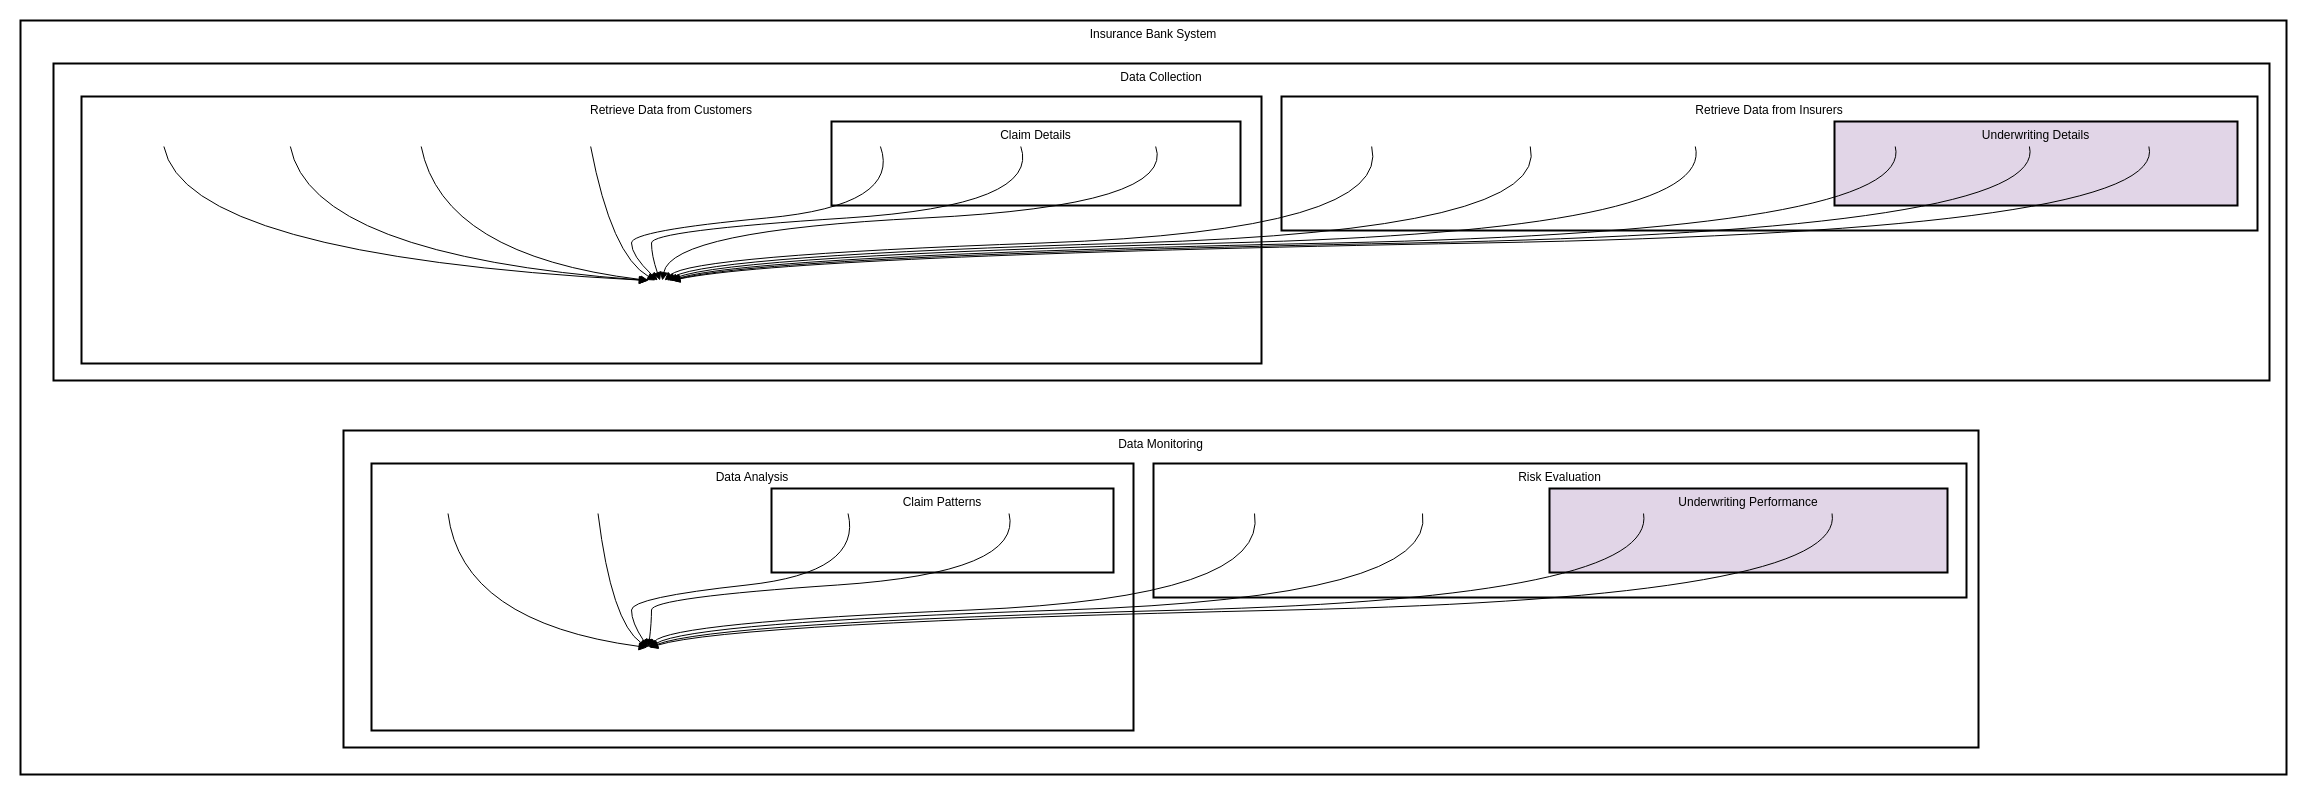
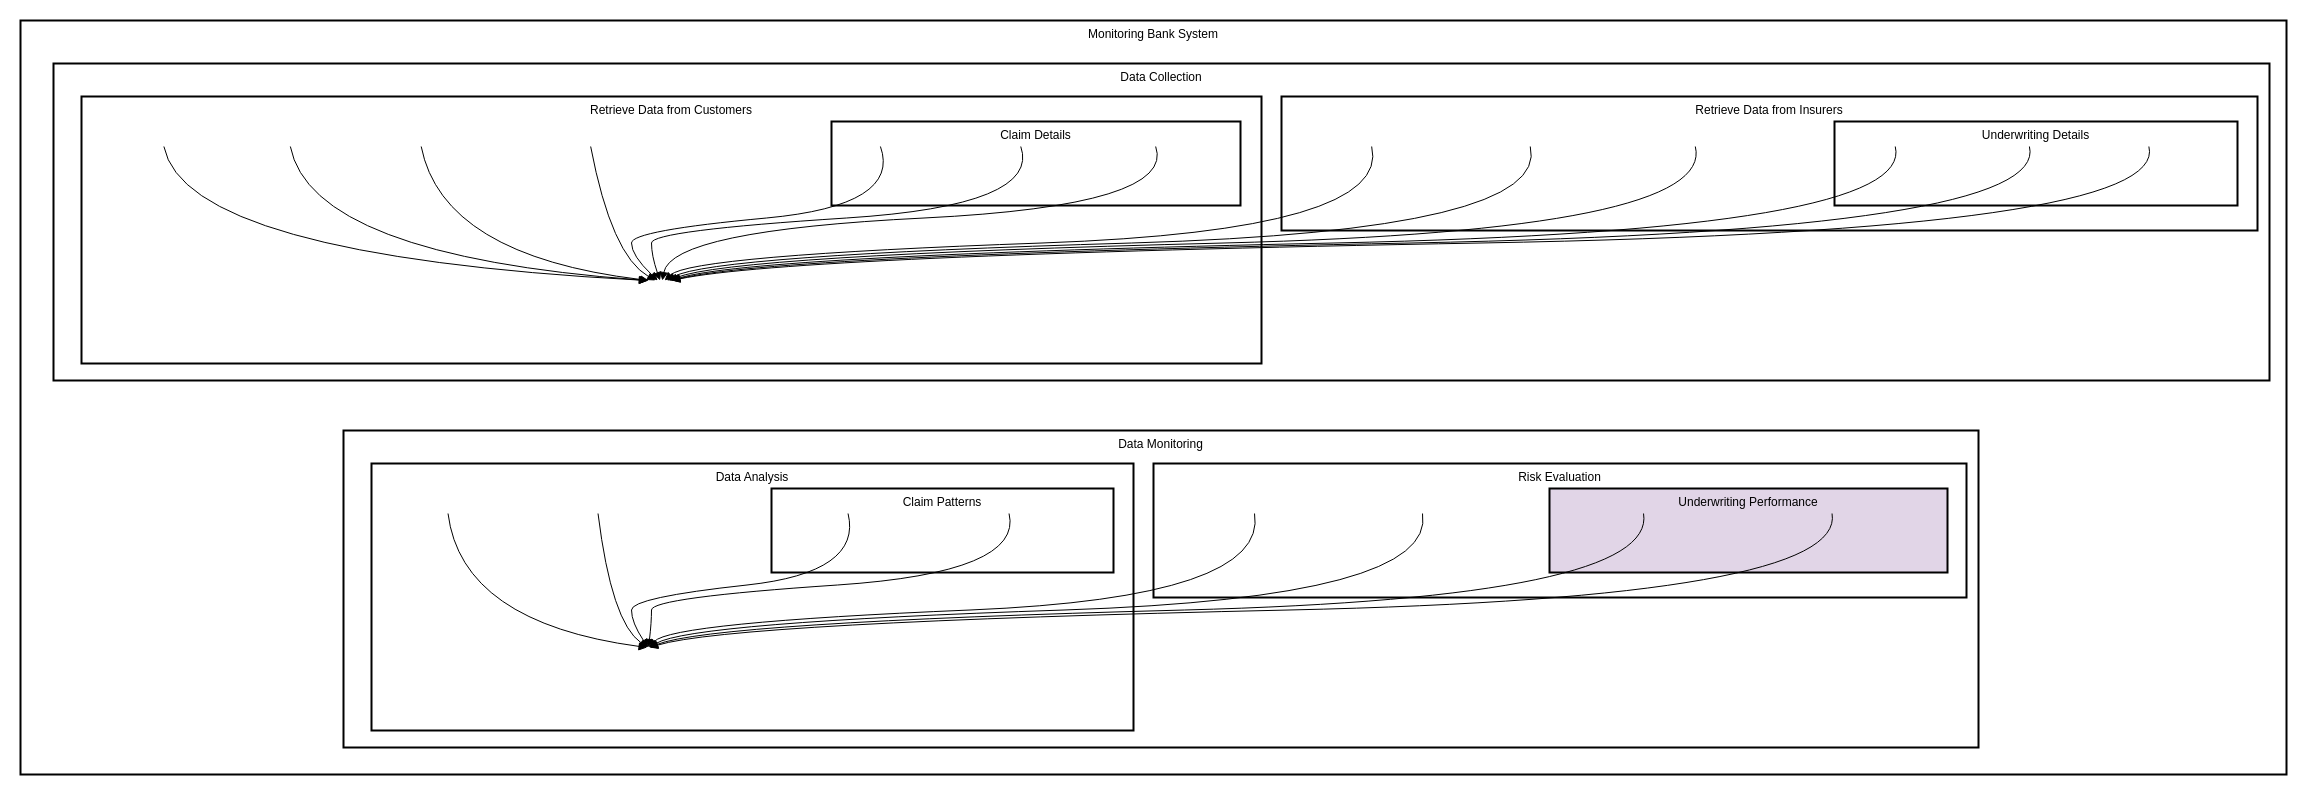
- <mxCell id="2" value="Insurance Bank System" style="whiteSpace=wrap;strokeWidth=2;verticalAlign=top;" parent="1" vertex="1"><mxGeometry width="2266" height="754" as="geometry" x="20" y="20" /></mxCell>
+ <mxCell id="2" value="Monitoring Bank System" style="whiteSpace=wrap;strokeWidth=2;verticalAlign=top;" parent="1" vertex="1"><mxGeometry width="2266" height="754" as="geometry" x="20" y="20" /></mxCell>
- <mxCell id="23" value="Underwriting Details" style="whiteSpace=wrap;strokeWidth=2;verticalAlign=top;fillColor=#e1d5e7;" parent="3" vertex="1"><mxGeometry x="1781" y="58" width="403" height="84" as="geometry" /></mxCell>
+ <mxCell id="23" value="Underwriting Details" style="whiteSpace=wrap;strokeWidth=2;verticalAlign=top;" parent="3" vertex="1"><mxGeometry x="1781" y="58" width="403" height="84" as="geometry" /></mxCell>
